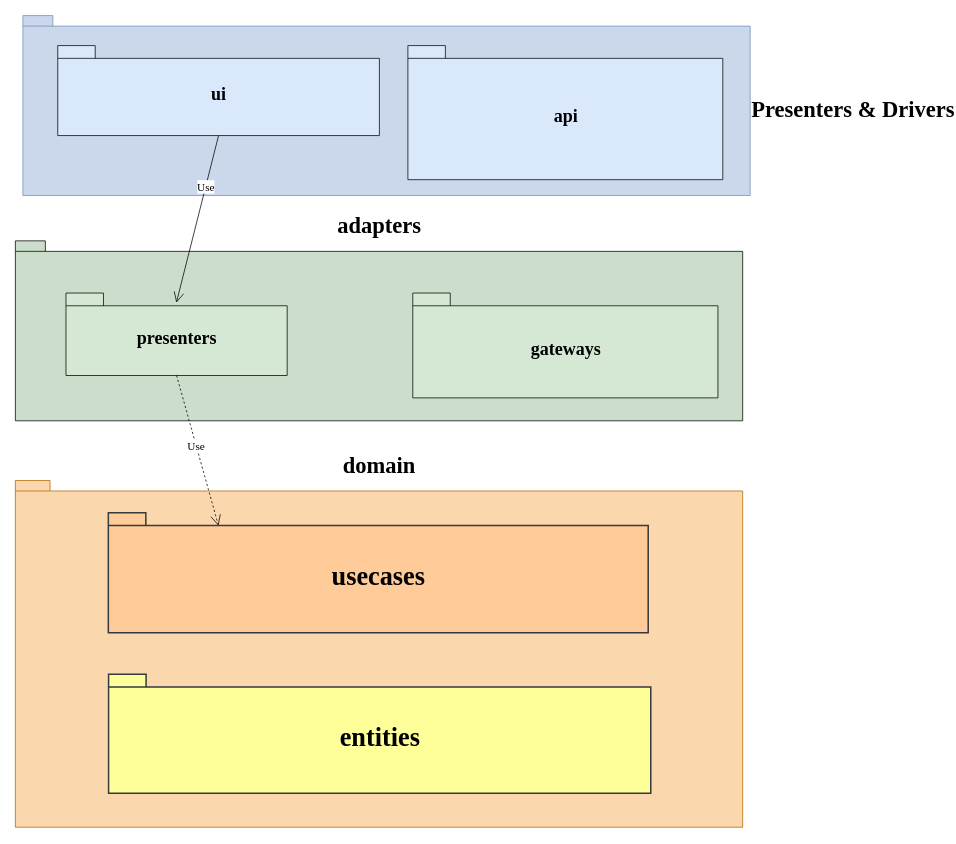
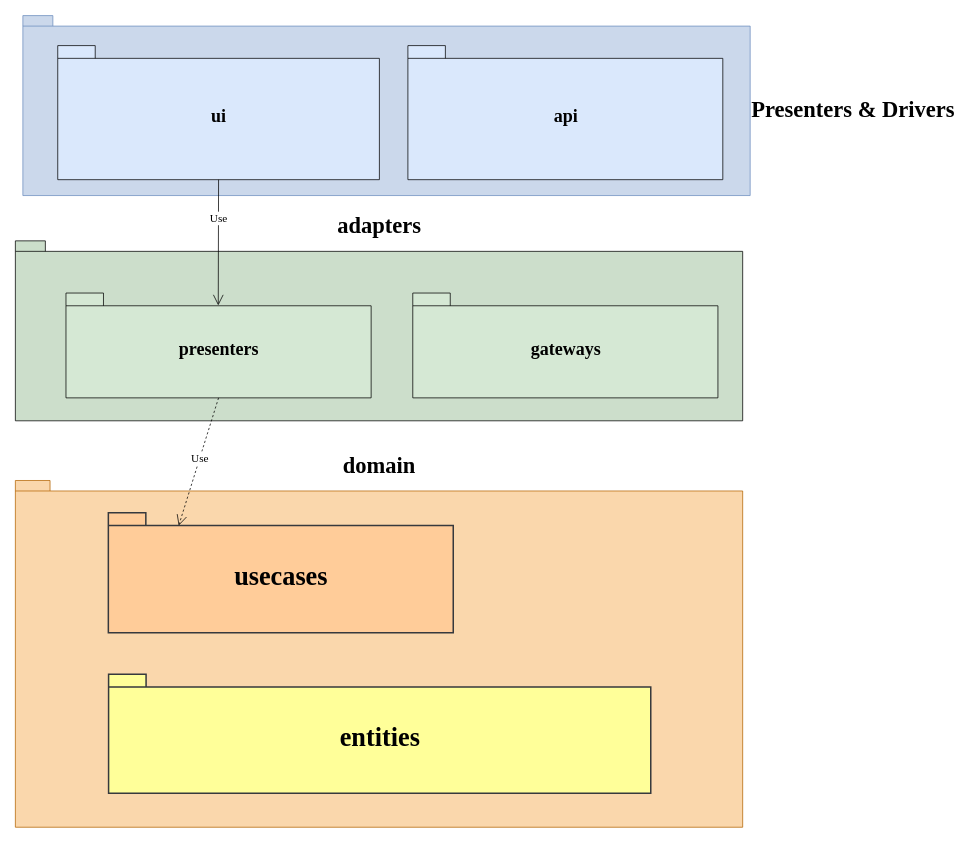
- <mxCell id="12" value="&lt;font style=&quot;font-size: 24px&quot;&gt;ui&lt;/font&gt;" style="shape=folder;fontStyle=1;spacingTop=10;tabWidth=50;tabHeight=17;tabPosition=left;html=1;rounded=0;shadow=0;comic=0;labelBackgroundColor=none;strokeWidth=1;fontFamily=Verdana;fontSize=18;align=center;labelPosition=center;verticalLabelPosition=middle;verticalAlign=middle;fillColor=#dae8fc;strokeColor=#000000;" parent="1" vertex="1"><mxGeometry x="76.5" y="60" width="429" height="120" as="geometry" /></mxCell>
+ <mxCell id="12" value="&lt;font style=&quot;font-size: 24px&quot;&gt;ui&lt;/font&gt;" style="shape=folder;fontStyle=1;spacingTop=10;tabWidth=50;tabHeight=17;tabPosition=left;html=1;rounded=0;shadow=0;comic=0;labelBackgroundColor=none;strokeWidth=1;fontFamily=Verdana;fontSize=18;align=center;labelPosition=center;verticalLabelPosition=middle;verticalAlign=middle;fillColor=#dae8fc;strokeColor=#000000;" parent="1" vertex="1"><mxGeometry x="76.5" y="60" width="429" height="178.82" as="geometry" /></mxCell>
- <mxCell id="9" value="&lt;font style=&quot;font-size: 24px&quot;&gt;presenters&lt;/font&gt;" style="shape=folder;fontStyle=1;spacingTop=10;tabWidth=50;tabHeight=17;tabPosition=left;html=1;rounded=0;shadow=0;comic=0;labelBackgroundColor=none;strokeWidth=1;fontFamily=Verdana;fontSize=10;align=center;labelPosition=center;verticalLabelPosition=middle;verticalAlign=middle;fillColor=#d5e8d4;strokeColor=#000000;" parent="1" vertex="1"><mxGeometry x="87.5" y="390" width="295" height="110" as="geometry" /></mxCell>
+ <mxCell id="9" value="&lt;font style=&quot;font-size: 24px&quot;&gt;presenters&lt;/font&gt;" style="shape=folder;fontStyle=1;spacingTop=10;tabWidth=50;tabHeight=17;tabPosition=left;html=1;rounded=0;shadow=0;comic=0;labelBackgroundColor=none;strokeWidth=1;fontFamily=Verdana;fontSize=10;align=center;labelPosition=center;verticalLabelPosition=middle;verticalAlign=middle;fillColor=#d5e8d4;strokeColor=#000000;" parent="1" vertex="1"><mxGeometry x="87.5" y="390" width="407" height="139.82" as="geometry" /></mxCell>
- <mxCell id="5" value="&lt;font style=&quot;font-size: 35px&quot;&gt;usecases&lt;/font&gt;" style="shape=folder;fontStyle=1;spacingTop=10;tabWidth=50;tabHeight=17;tabPosition=left;html=1;rounded=0;shadow=0;comic=0;labelBackgroundColor=none;strokeWidth=2;fontFamily=Verdana;fontSize=12;align=center;labelPosition=center;verticalLabelPosition=middle;verticalAlign=middle;fillColor=#ffcc99;strokeColor=#36393d;" parent="3" vertex="1"><mxGeometry x="124" y="43.12" width="720" height="160" as="geometry" /></mxCell>
+ <mxCell id="5" value="&lt;font style=&quot;font-size: 35px&quot;&gt;usecases&lt;/font&gt;" style="shape=folder;fontStyle=1;spacingTop=10;tabWidth=50;tabHeight=17;tabPosition=left;html=1;rounded=0;shadow=0;comic=0;labelBackgroundColor=none;strokeWidth=2;fontFamily=Verdana;fontSize=12;align=center;labelPosition=center;verticalLabelPosition=middle;verticalAlign=middle;fillColor=#ffcc99;strokeColor=#36393d;" parent="3" vertex="1"><mxGeometry x="124" y="43.12" width="460" height="160" as="geometry" /></mxCell>
